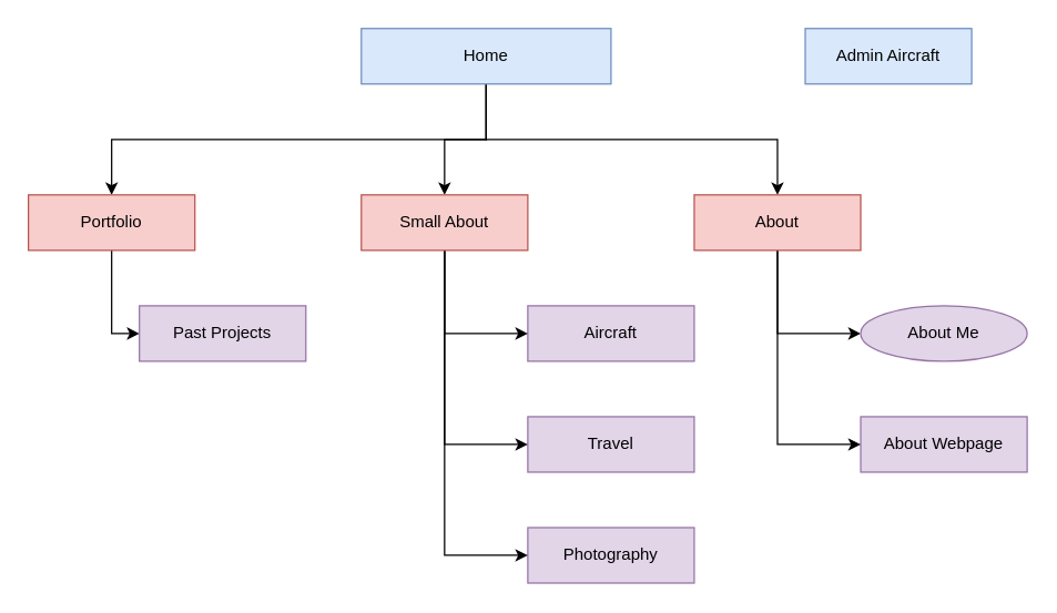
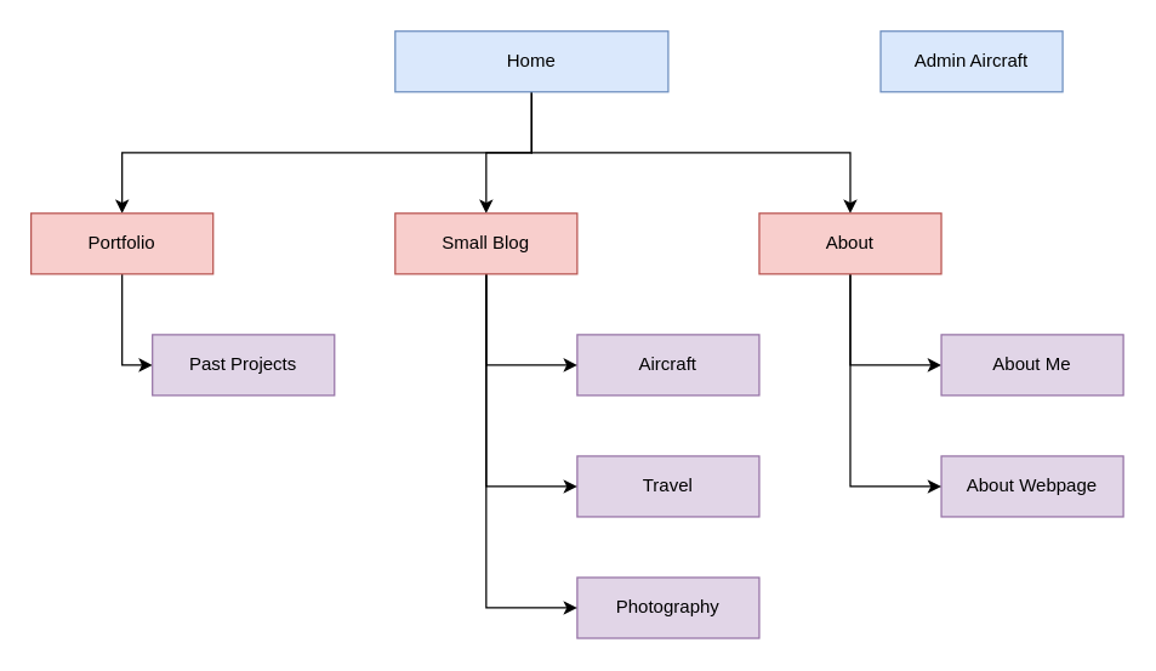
- <mxCell id="19" value="Small About" style="rounded=0;whiteSpace=wrap;html=1;fillColor=#f8cecc;strokeColor=#b85450;" parent="1" vertex="1"><mxGeometry x="260" y="140" width="120" height="40" as="geometry" /></mxCell>
+ <mxCell id="19" value="Small Blog" style="rounded=0;whiteSpace=wrap;html=1;fillColor=#f8cecc;strokeColor=#b85450;" parent="1" vertex="1"><mxGeometry x="260" y="140" width="120" height="40" as="geometry" /></mxCell>
- <mxCell id="15" value="About Me" style="ellipse;whiteSpace=wrap;html=1;fillColor=#e1d5e7;strokeColor=#9673a6;" parent="1" vertex="1"><mxGeometry x="620" y="220" width="120" height="40" as="geometry" /></mxCell>
+ <mxCell id="15" value="About Me" style="rounded=0;whiteSpace=wrap;html=1;fillColor=#e1d5e7;strokeColor=#9673a6;" parent="1" vertex="1"><mxGeometry x="620" y="220" width="120" height="40" as="geometry" /></mxCell>
